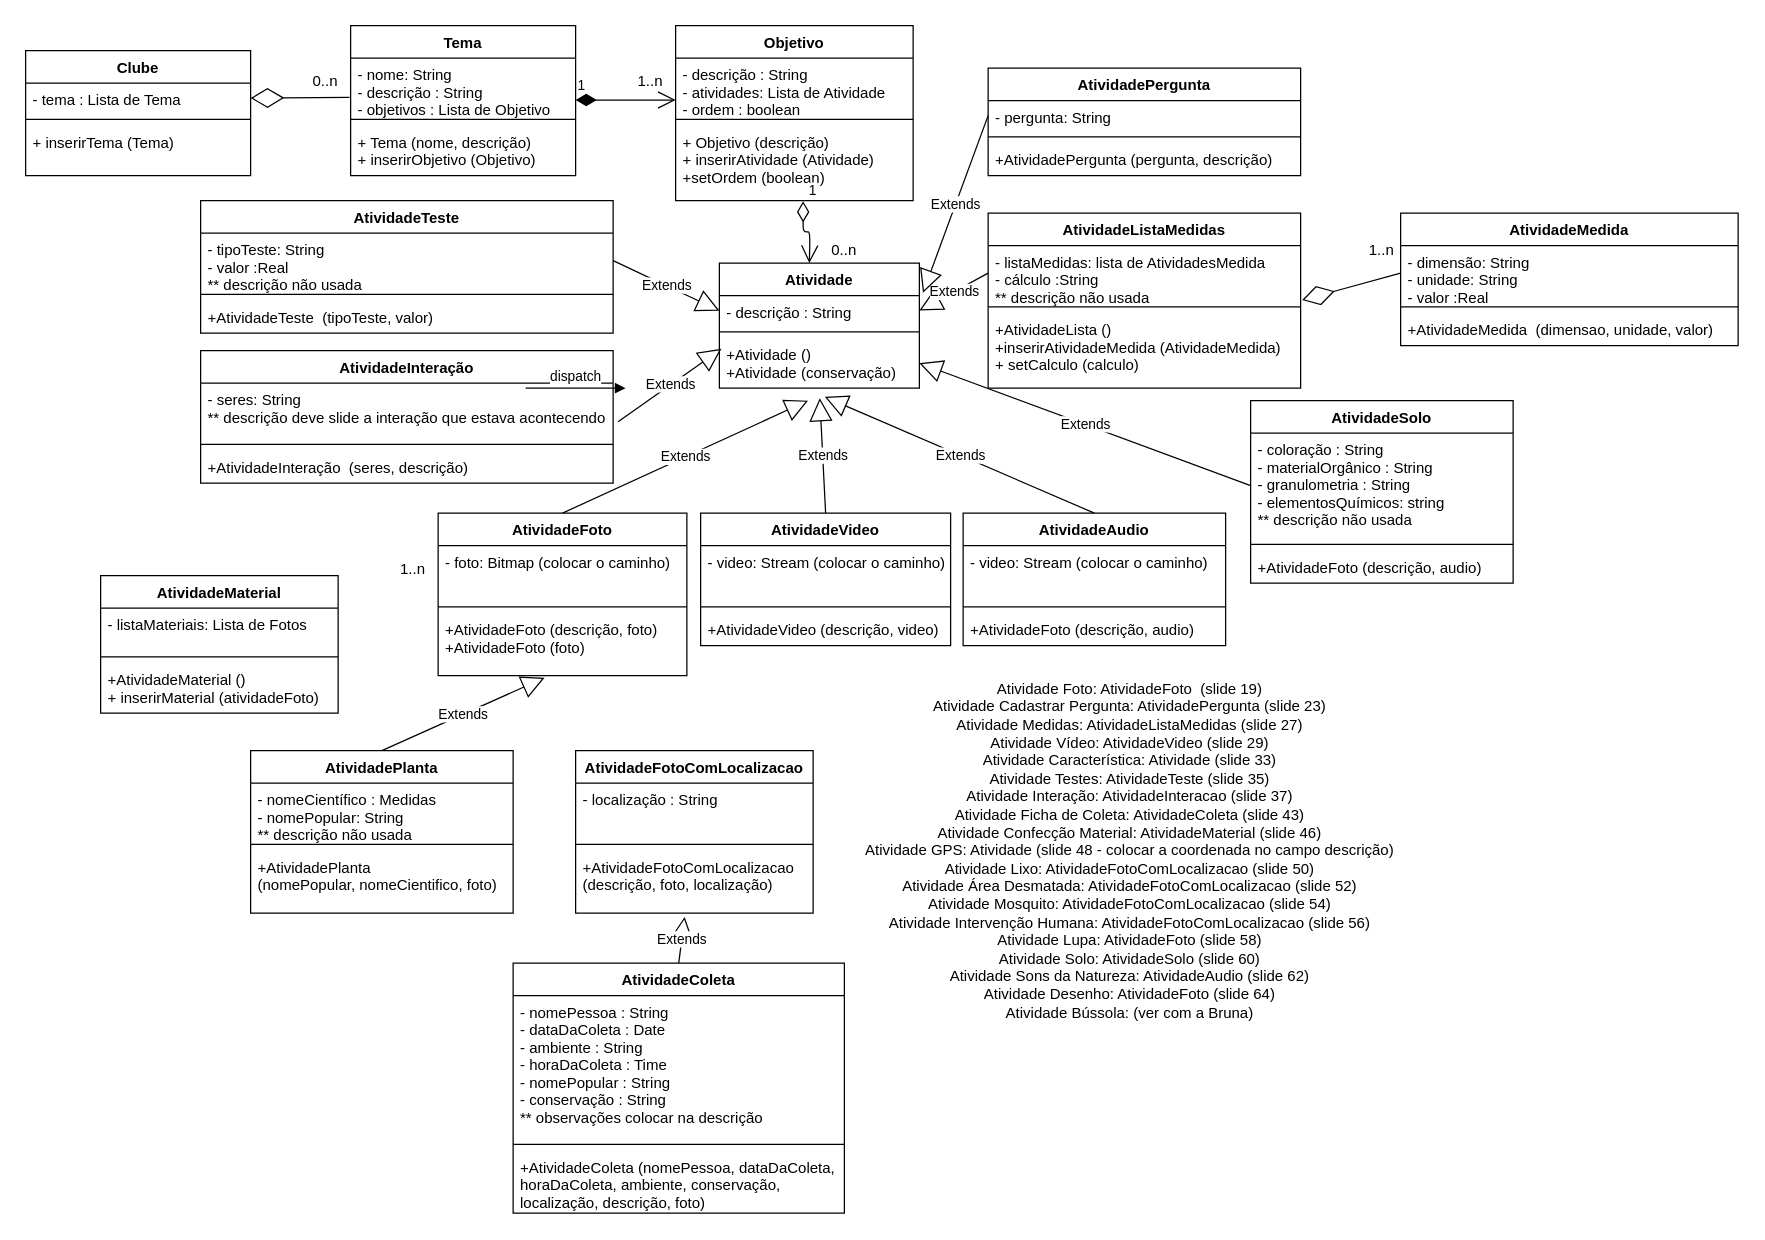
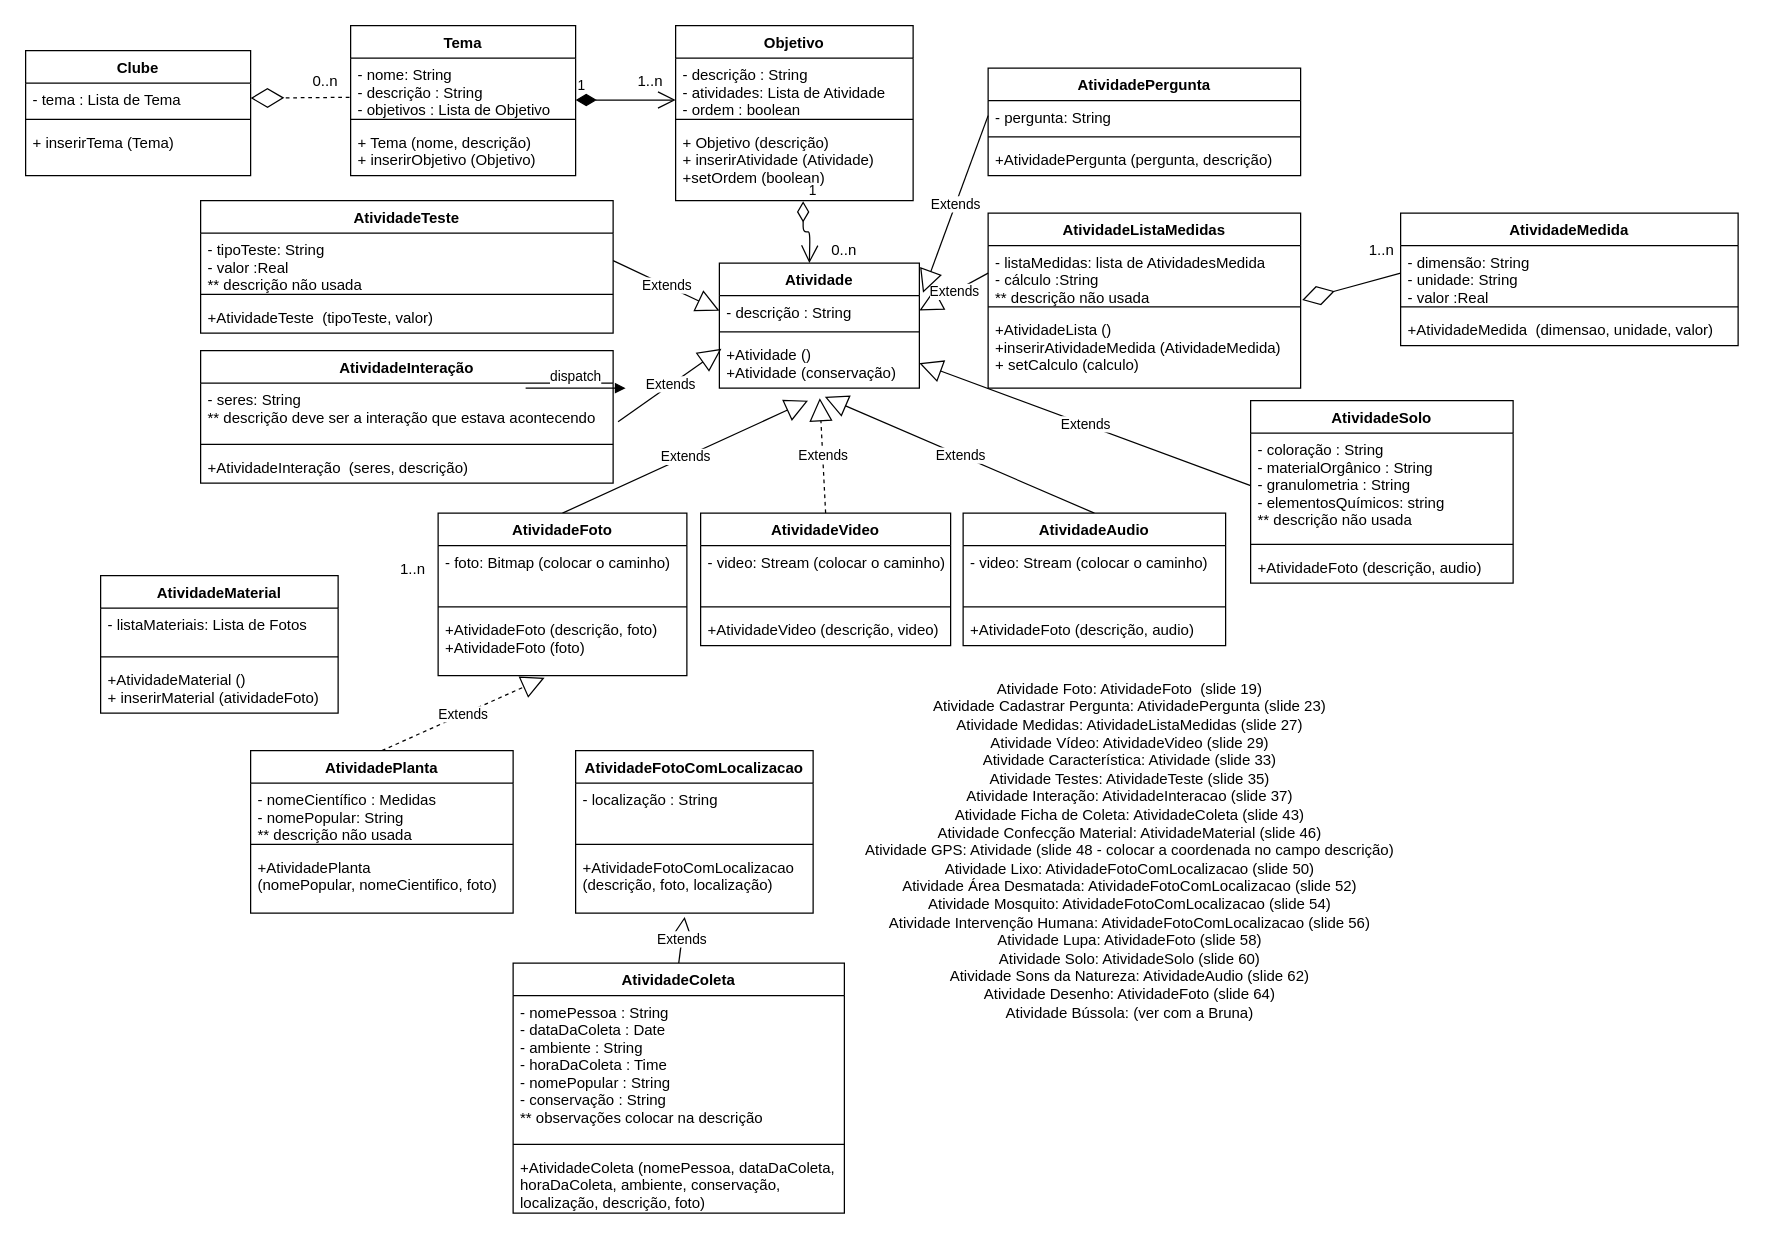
- <mxCell id="91" value="" style="endArrow=diamondThin;endFill=0;endSize=24;html=1;exitX=-0.005;exitY=0.713;exitDx=0;exitDy=0;exitPerimeter=0;entryX=1;entryY=0.5;entryDx=0;entryDy=0;" edge="1" parent="1" source="8" target="16"><mxGeometry width="160" relative="1" as="geometry"><mxPoint x="140" y="240" as="sourcePoint" /><mxPoint x="300" y="240" as="targetPoint" /></mxGeometry></mxCell>
+ <mxCell id="91" value="" style="endArrow=diamondThin;endFill=0;endSize=24;html=1;exitX=-0.005;exitY=0.713;exitDx=0;exitDy=0;exitPerimeter=0;entryX=1;entryY=0.5;entryDx=0;entryDy=0;dashed=1;" edge="1" parent="1" source="8" target="16"><mxGeometry width="160" relative="1" as="geometry"><mxPoint x="140" y="240" as="sourcePoint" /><mxPoint x="300" y="240" as="targetPoint" /></mxGeometry></mxCell>
- <mxCell id="55" value="- seres: String&#10;** descrição deve slide a interação que estava acontecendo" style="text;strokeColor=none;fillColor=none;align=left;verticalAlign=top;spacingLeft=4;spacingRight=4;overflow=hidden;rotatable=0;points=[[0,0.5],[1,0.5]];portConstraint=eastwest;" vertex="1" parent="54"><mxGeometry y="26" width="330" height="44" as="geometry" /></mxCell>
+ <mxCell id="55" value="- seres: String&#10;** descrição deve ser a interação que estava acontecendo" style="text;strokeColor=none;fillColor=none;align=left;verticalAlign=top;spacingLeft=4;spacingRight=4;overflow=hidden;rotatable=0;points=[[0,0.5],[1,0.5]];portConstraint=eastwest;" vertex="1" parent="54"><mxGeometry y="26" width="330" height="44" as="geometry" /></mxCell>
- <mxCell id="20" value="Extends" style="endArrow=block;endSize=16;endFill=0;html=1;exitX=0.5;exitY=0;exitDx=0;exitDy=0;entryX=0.502;entryY=1.2;entryDx=0;entryDy=0;entryPerimeter=0;" parent="1" source="42" target="25" edge="1"><mxGeometry width="160" relative="1" as="geometry"><mxPoint x="455" y="390" as="sourcePoint" /><mxPoint x="656" y="330" as="targetPoint" /></mxGeometry></mxCell>
+ <mxCell id="20" value="Extends" style="endArrow=block;endSize=16;endFill=0;html=1;exitX=0.5;exitY=0;exitDx=0;exitDy=0;entryX=0.502;entryY=1.2;entryDx=0;entryDy=0;entryPerimeter=0;dashed=1;" parent="1" source="42" target="25" edge="1"><mxGeometry width="160" relative="1" as="geometry"><mxPoint x="455" y="390" as="sourcePoint" /><mxPoint x="656" y="330" as="targetPoint" /></mxGeometry></mxCell>
- <mxCell id="27" value="Extends" style="endArrow=block;endSize=16;endFill=0;html=1;exitX=0.5;exitY=0;exitDx=0;exitDy=0;entryX=0.428;entryY=1.033;entryDx=0;entryDy=0;entryPerimeter=0;" edge="1" parent="1" source="64" target="41"><mxGeometry width="160" relative="1" as="geometry"><mxPoint x="455" y="450" as="sourcePoint" /><mxPoint x="441" y="570" as="targetPoint" /></mxGeometry></mxCell>
+ <mxCell id="27" value="Extends" style="endArrow=block;endSize=16;endFill=0;html=1;exitX=0.5;exitY=0;exitDx=0;exitDy=0;entryX=0.428;entryY=1.033;entryDx=0;entryDy=0;entryPerimeter=0;dashed=1;" edge="1" parent="1" source="64" target="41"><mxGeometry width="160" relative="1" as="geometry"><mxPoint x="455" y="450" as="sourcePoint" /><mxPoint x="441" y="570" as="targetPoint" /></mxGeometry></mxCell>
